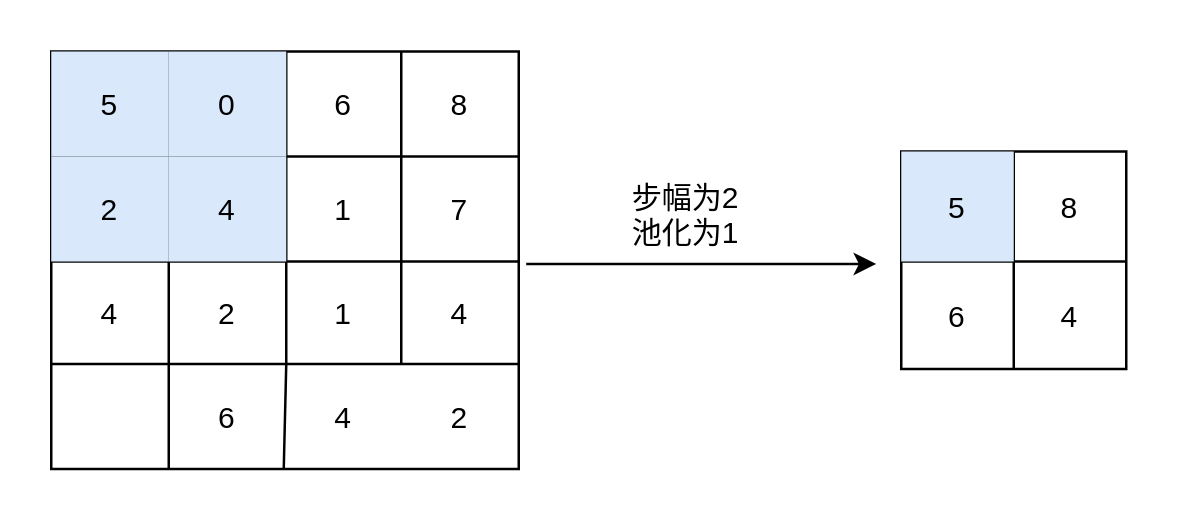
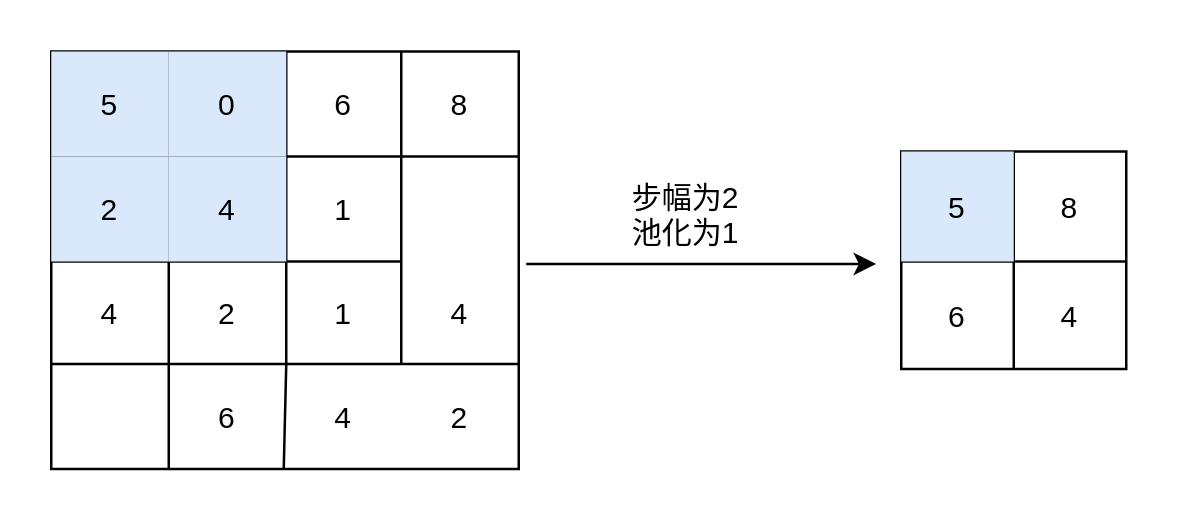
- <mxCell id="12" value="7" style="shape=partialRectangle;connectable=0;fillColor=none;top=0;left=0;bottom=0;right=0;overflow=hidden;" vertex="1" parent="8"><mxGeometry x="140" width="47" height="42" as="geometry" /></mxCell>
